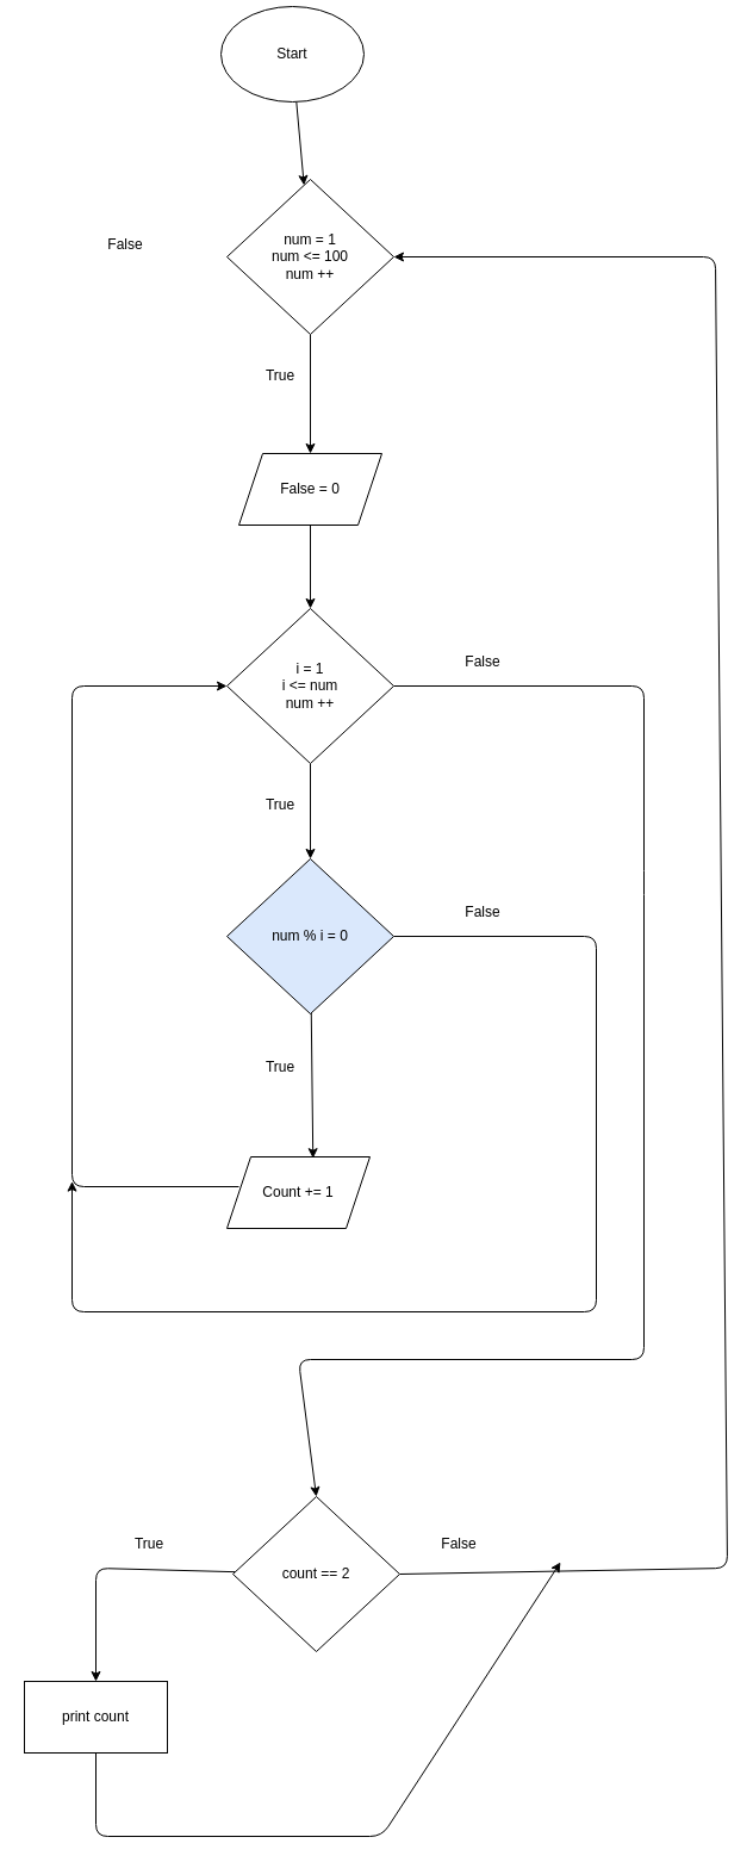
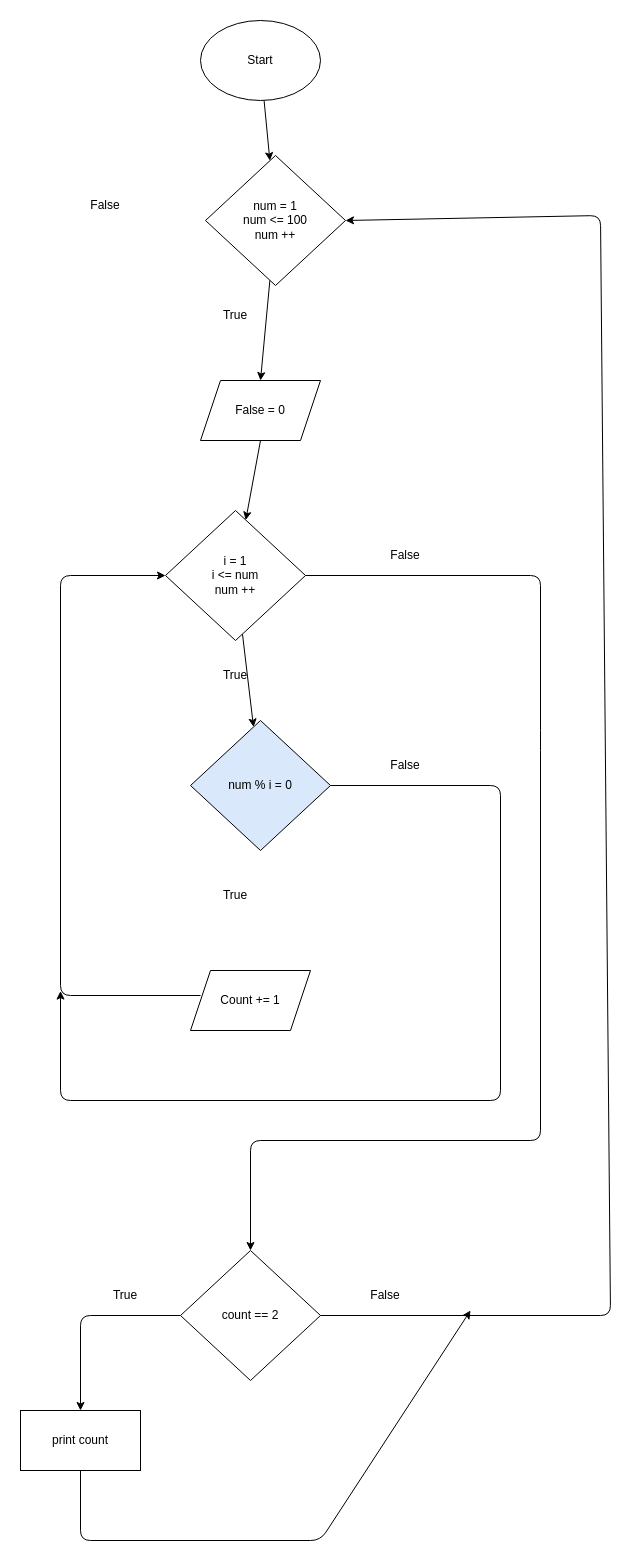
- <mxCell id="5" value="Start" style="ellipse;whiteSpace=wrap;html=1;" parent="1" vertex="1"><mxGeometry x="185" y="5" width="120" height="80" as="geometry" /></mxCell>
+ <mxCell id="5" value="Start" style="ellipse;whiteSpace=wrap;html=1;" parent="1" vertex="1"><mxGeometry x="200" y="20" width="120" height="80" as="geometry" /></mxCell>
- <mxCell id="7" value="num = 1&lt;br&gt;num &amp;lt;= 100&lt;br&gt;num ++" style="rhombus;whiteSpace=wrap;html=1;" parent="1" vertex="1"><mxGeometry x="190" y="150" width="140" height="130" as="geometry" /></mxCell>
+ <mxCell id="7" value="num = 1&lt;br&gt;num &amp;lt;= 100&lt;br&gt;num ++" style="rhombus;whiteSpace=wrap;html=1;" parent="1" vertex="1"><mxGeometry x="205" y="155" width="140" height="130" as="geometry" /></mxCell>
- <mxCell id="10" value="i = 1&lt;br&gt;i &amp;lt;= num&lt;br&gt;num ++" style="rhombus;whiteSpace=wrap;html=1;" parent="1" vertex="1"><mxGeometry x="190" y="510" width="140" height="130" as="geometry" /></mxCell>
+ <mxCell id="10" value="i = 1&lt;br&gt;i &amp;lt;= num&lt;br&gt;num ++" style="rhombus;whiteSpace=wrap;html=1;" parent="1" vertex="1"><mxGeometry x="165" y="510" width="140" height="130" as="geometry" /></mxCell>
- <mxCell id="11" value="" style="edgeStyle=none;html=1;entryX=0.602;entryY=0.02;entryDx=0;entryDy=0;entryPerimeter=0;" parent="1" source="13" target="28" edge="1"><mxGeometry relative="1" as="geometry"><mxPoint x="260" y="965" as="targetPoint" /></mxGeometry></mxCell>
- <mxCell id="17" value="count == 2" style="rhombus;whiteSpace=wrap;html=1;" parent="1" vertex="1"><mxGeometry x="195" y="1255" width="140" height="130" as="geometry" /></mxCell>
+ <mxCell id="17" value="count == 2" style="rhombus;whiteSpace=wrap;html=1;" parent="1" vertex="1"><mxGeometry x="180" y="1250" width="140" height="130" as="geometry" /></mxCell>
